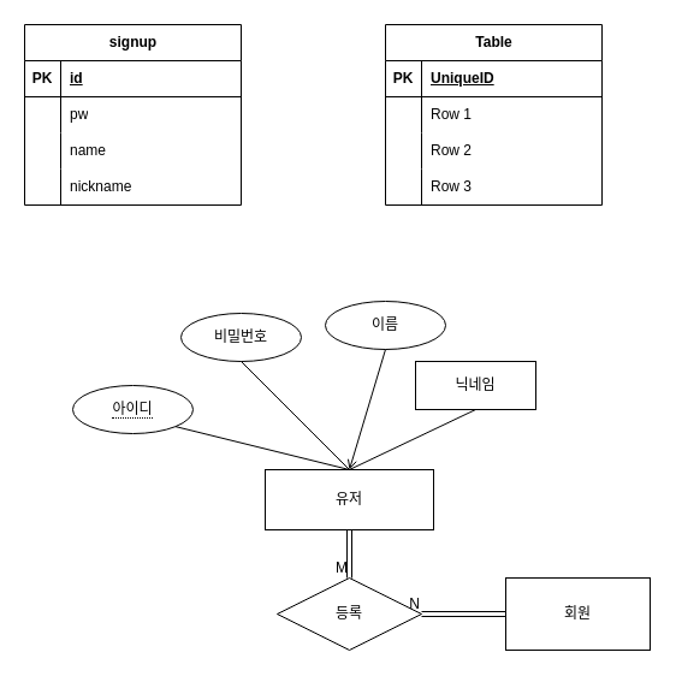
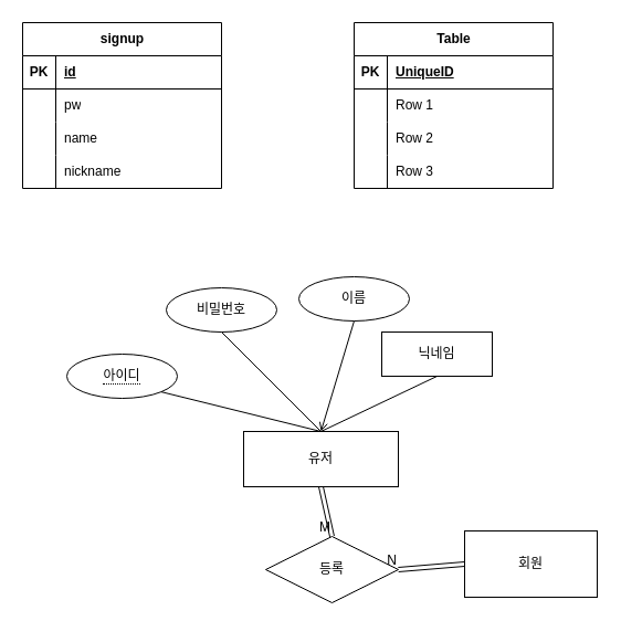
- <mxCell id="16" value="등록" style="shape=rhombus;perimeter=rhombusPerimeter;whiteSpace=wrap;html=1;align=center;" vertex="1" parent="1"><mxGeometry x="230" y="480" width="120" height="60" as="geometry" /></mxCell>
+ <mxCell id="16" value="등록" style="shape=rhombus;perimeter=rhombusPerimeter;whiteSpace=wrap;html=1;align=center;" vertex="1" parent="1"><mxGeometry x="240" y="485" width="120" height="60" as="geometry" /></mxCell>
